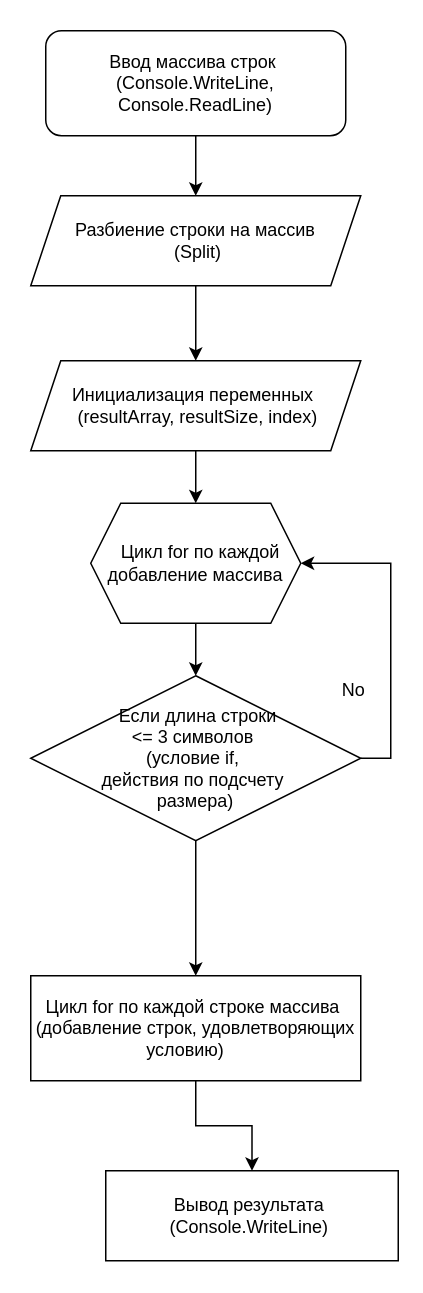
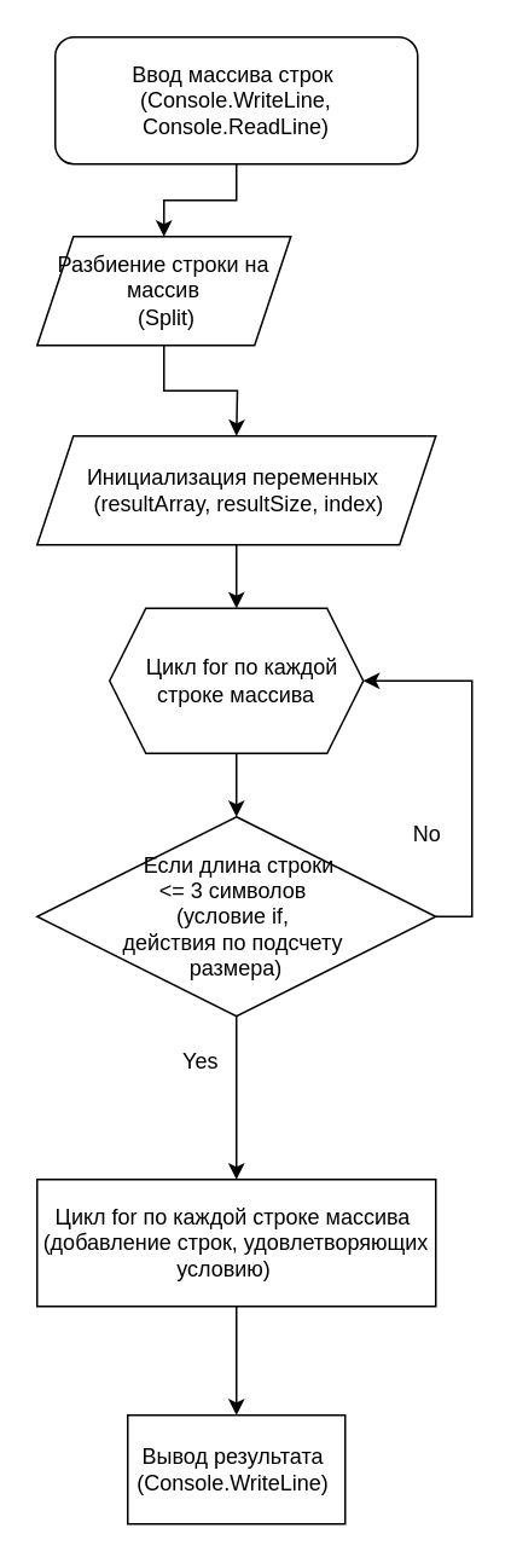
- <mxCell id="5" value="Разбиение строки на массив &lt;br&gt;&amp;nbsp;(Split)  " style="shape=parallelogram;perimeter=parallelogramPerimeter;whiteSpace=wrap;html=1;fixedSize=1;" parent="1" vertex="1"><mxGeometry x="20" y="130" width="220" height="60" as="geometry" /></mxCell>
+ <mxCell id="5" value="Разбиение строки на массив &lt;br&gt;&amp;nbsp;(Split)  " style="shape=parallelogram;perimeter=parallelogramPerimeter;whiteSpace=wrap;html=1;fixedSize=1;" parent="1" vertex="1"><mxGeometry x="20" y="130" width="140" height="60" as="geometry" /></mxCell>
- <mxCell id="7" value="  &amp;nbsp; Цикл for по каждой добавление массива " style="shape=hexagon;perimeter=hexagonPerimeter2;whiteSpace=wrap;html=1;fixedSize=1;" parent="1" vertex="1"><mxGeometry x="60" y="335" width="140" height="80" as="geometry" /></mxCell>
+ <mxCell id="7" value="  &amp;nbsp; Цикл for по каждой строке массива " style="shape=hexagon;perimeter=hexagonPerimeter2;whiteSpace=wrap;html=1;fixedSize=1;" parent="1" vertex="1"><mxGeometry x="60" y="335" width="140" height="80" as="geometry" /></mxCell>
+ <mxCell id="10" value="Yes" style="text;html=1;align=center;verticalAlign=middle;resizable=0;points=[];autosize=1;strokeColor=none;fillColor=none;" parent="1" vertex="1"><mxGeometry x="90" y="575" width="40" height="20" as="geometry" /></mxCell>
- <mxCell id="17" value="&lt;div&gt;Вывод результата&amp;nbsp;&lt;/div&gt;&lt;div&gt;(Console.WriteLine)&amp;nbsp;&lt;/div&gt;" style="rounded=0;whiteSpace=wrap;html=1;" vertex="1" parent="1"><mxGeometry x="70" y="780" width="195" height="60" as="geometry" /></mxCell>
+ <mxCell id="17" value="&lt;div&gt;Вывод результата&amp;nbsp;&lt;/div&gt;&lt;div&gt;(Console.WriteLine)&amp;nbsp;&lt;/div&gt;" style="rounded=0;whiteSpace=wrap;html=1;" vertex="1" parent="1"><mxGeometry x="70" y="780" width="120" height="60" as="geometry" /></mxCell>
